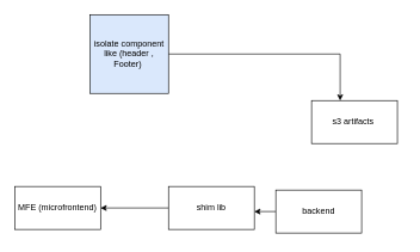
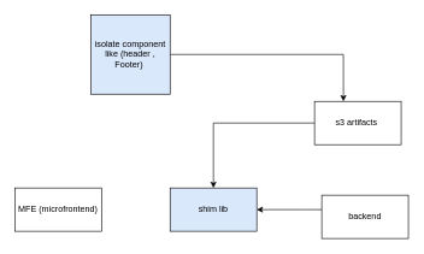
+ <mxCell id="4" style="edgeStyle=orthogonalEdgeStyle;rounded=0;orthogonalLoop=1;jettySize=auto;html=1;" parent="1" source="5" target="3" edge="1"><mxGeometry relative="1" as="geometry" /></mxCell>
- <mxCell id="2" value="" style="edgeStyle=orthogonalEdgeStyle;rounded=0;orthogonalLoop=1;jettySize=auto;html=1;" parent="1" source="3" target="8" edge="1"><mxGeometry relative="1" as="geometry" /></mxCell>
- <mxCell id="3" value="shim lib" style="rounded=0;whiteSpace=wrap;html=1;" parent="1" vertex="1"><mxGeometry x="235" y="260" width="120" height="60" as="geometry" /></mxCell>
+ <mxCell id="3" value="shim lib" style="rounded=0;whiteSpace=wrap;html=1;fillColor=#dae8fc;" parent="1" vertex="1"><mxGeometry x="235" y="260" width="120" height="60" as="geometry" /></mxCell>
- <mxCell id="7" value="backend" style="rounded=0;whiteSpace=wrap;html=1;" parent="1" vertex="1"><mxGeometry x="385" y="265" width="120" height="60" as="geometry" /></mxCell>
+ <mxCell id="7" value="backend" style="rounded=0;whiteSpace=wrap;html=1;" parent="1" vertex="1"><mxGeometry x="445" y="270" width="120" height="60" as="geometry" /></mxCell>
